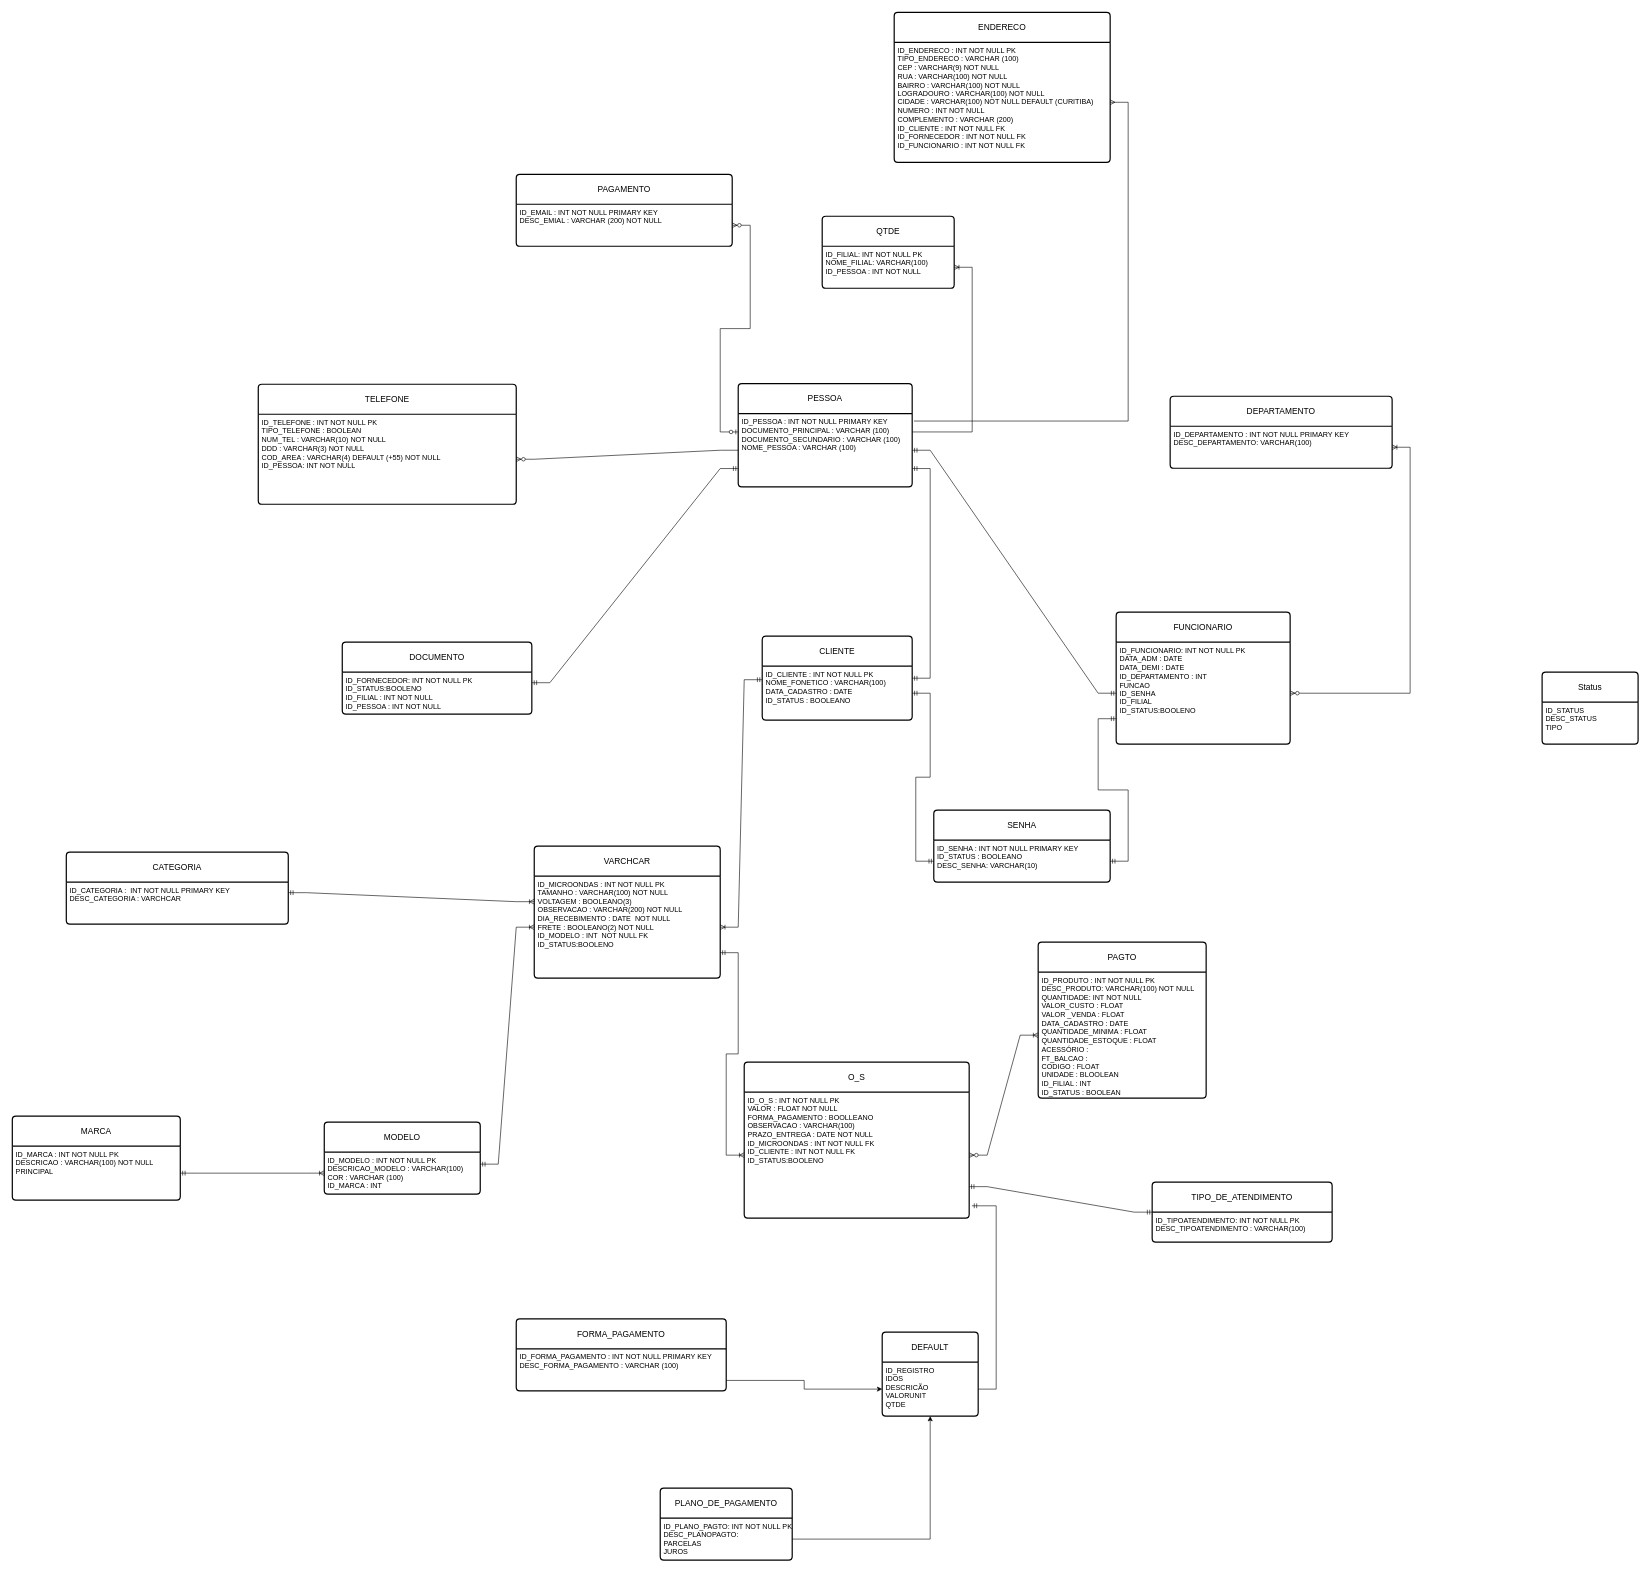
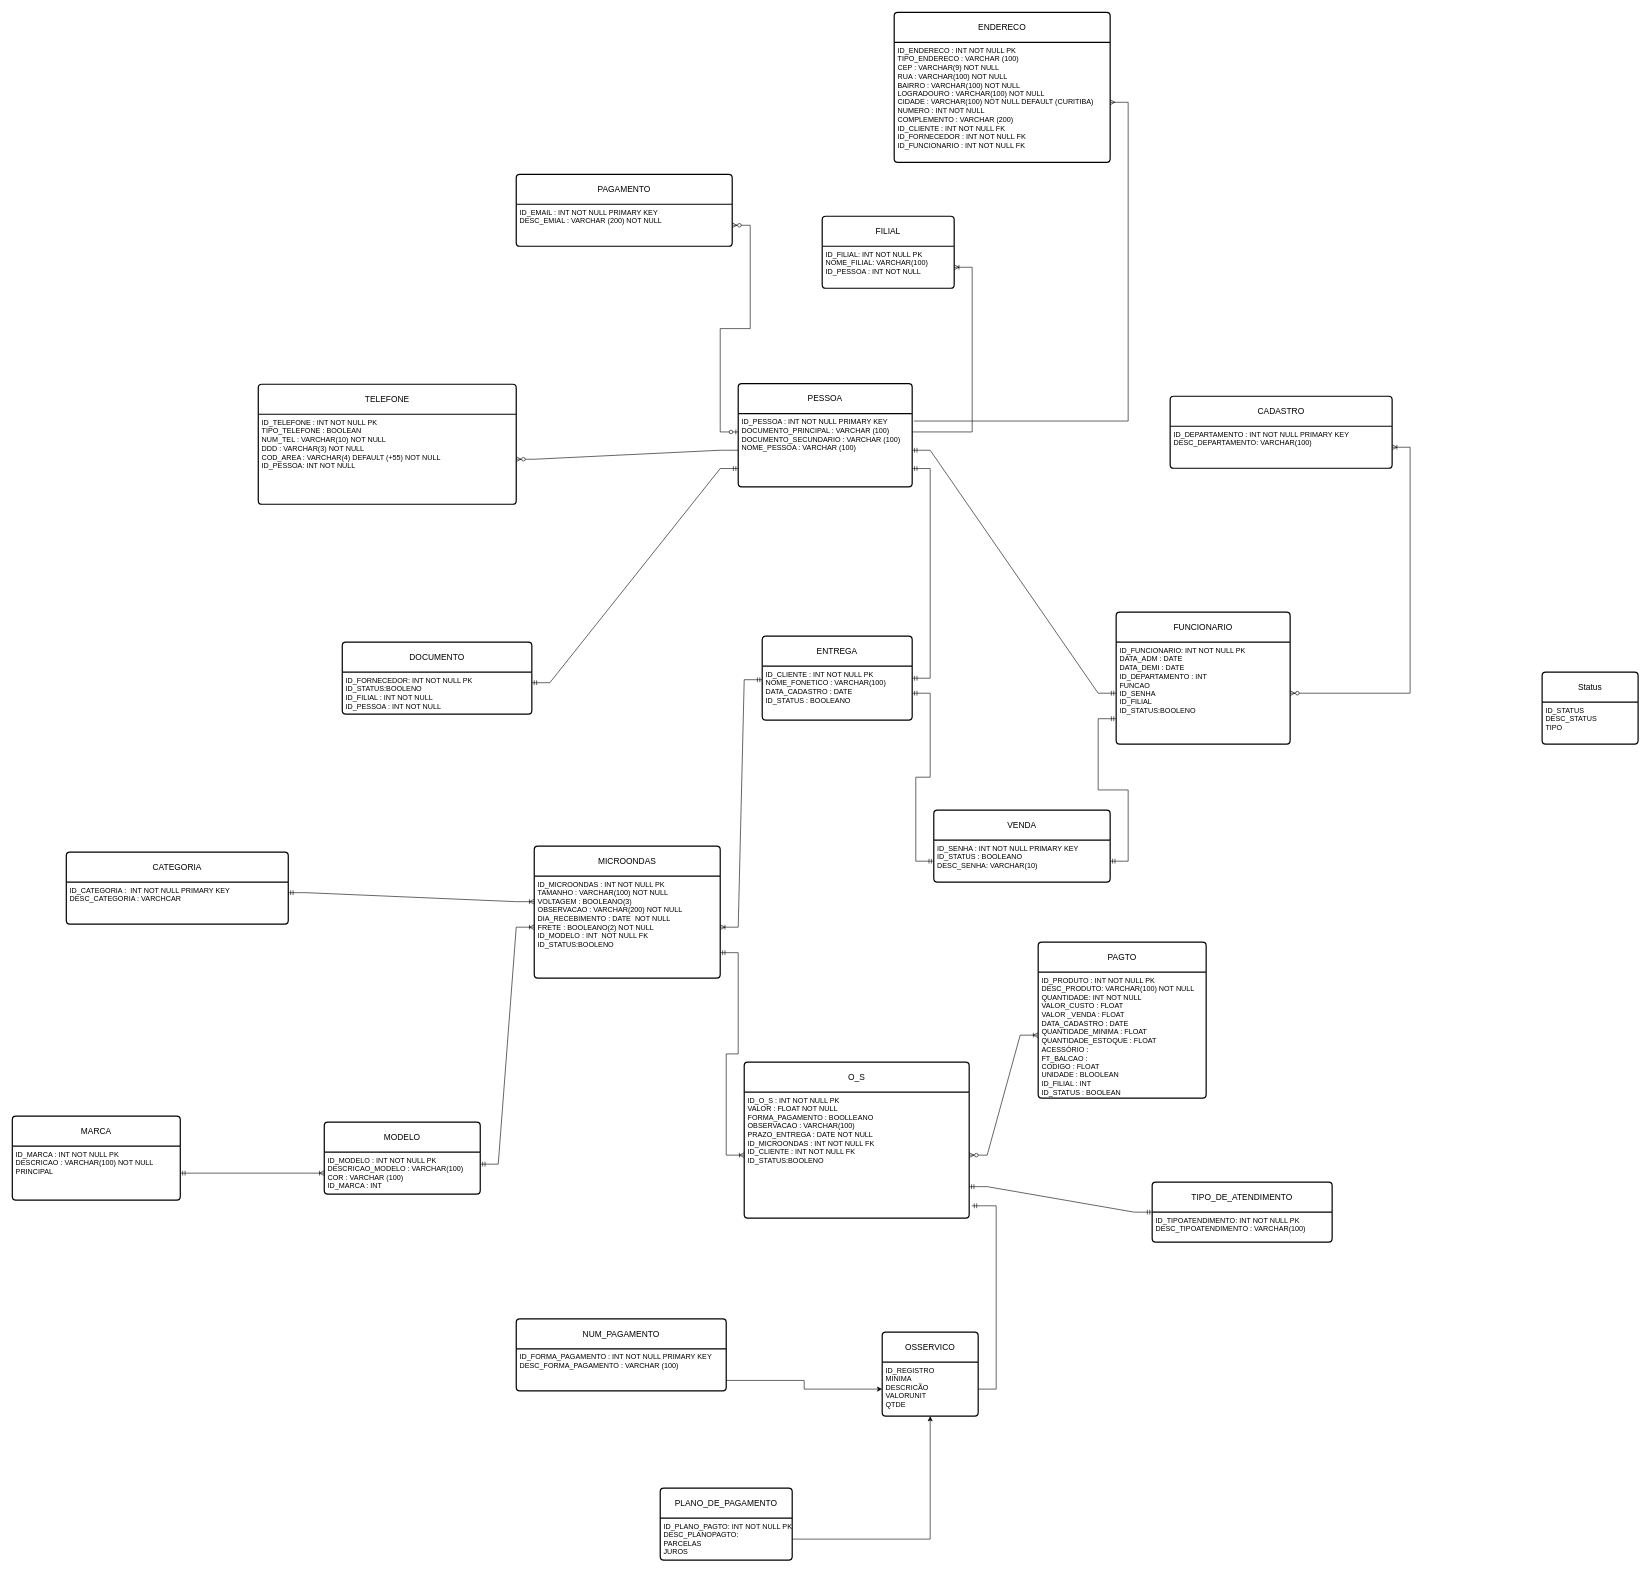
- <mxCell id="22" value="QTDE" style="swimlane;childLayout=stackLayout;horizontal=1;startSize=50;horizontalStack=0;rounded=1;fontSize=14;fontStyle=0;strokeWidth=2;resizeParent=0;resizeLast=1;shadow=0;dashed=0;align=center;arcSize=4;whiteSpace=wrap;html=1;" vertex="1" parent="1"><mxGeometry x="1370" y="360" width="220" height="120" as="geometry" /></mxCell>
+ <mxCell id="22" value="FILIAL" style="swimlane;childLayout=stackLayout;horizontal=1;startSize=50;horizontalStack=0;rounded=1;fontSize=14;fontStyle=0;strokeWidth=2;resizeParent=0;resizeLast=1;shadow=0;dashed=0;align=center;arcSize=4;whiteSpace=wrap;html=1;" vertex="1" parent="1"><mxGeometry x="1370" y="360" width="220" height="120" as="geometry" /></mxCell>
- <mxCell id="40" value="DEPARTAMENTO" style="swimlane;childLayout=stackLayout;horizontal=1;startSize=50;horizontalStack=0;rounded=1;fontSize=14;fontStyle=0;strokeWidth=2;resizeParent=0;resizeLast=1;shadow=0;dashed=0;align=center;arcSize=4;whiteSpace=wrap;html=1;" vertex="1" parent="1"><mxGeometry x="1950" y="660" width="370" height="120" as="geometry" /></mxCell>
+ <mxCell id="40" value="CADASTRO" style="swimlane;childLayout=stackLayout;horizontal=1;startSize=50;horizontalStack=0;rounded=1;fontSize=14;fontStyle=0;strokeWidth=2;resizeParent=0;resizeLast=1;shadow=0;dashed=0;align=center;arcSize=4;whiteSpace=wrap;html=1;" vertex="1" parent="1"><mxGeometry x="1950" y="660" width="370" height="120" as="geometry" /></mxCell>
- <mxCell id="2" value="CLIENTE" style="swimlane;childLayout=stackLayout;horizontal=1;startSize=50;horizontalStack=0;rounded=1;fontSize=14;fontStyle=0;strokeWidth=2;resizeParent=0;resizeLast=1;shadow=0;dashed=0;align=center;arcSize=4;whiteSpace=wrap;html=1;" vertex="1" parent="1"><mxGeometry x="1270" y="1060" width="250" height="140" as="geometry" /></mxCell>
+ <mxCell id="2" value="ENTREGA" style="swimlane;childLayout=stackLayout;horizontal=1;startSize=50;horizontalStack=0;rounded=1;fontSize=14;fontStyle=0;strokeWidth=2;resizeParent=0;resizeLast=1;shadow=0;dashed=0;align=center;arcSize=4;whiteSpace=wrap;html=1;" vertex="1" parent="1"><mxGeometry x="1270" y="1060" width="250" height="140" as="geometry" /></mxCell>
- <mxCell id="42" value="SENHA" style="swimlane;childLayout=stackLayout;horizontal=1;startSize=50;horizontalStack=0;rounded=1;fontSize=14;fontStyle=0;strokeWidth=2;resizeParent=0;resizeLast=1;shadow=0;dashed=0;align=center;arcSize=4;whiteSpace=wrap;html=1;" vertex="1" parent="1"><mxGeometry x="1556" y="1350" width="294" height="120" as="geometry" /></mxCell>
+ <mxCell id="42" value="VENDA" style="swimlane;childLayout=stackLayout;horizontal=1;startSize=50;horizontalStack=0;rounded=1;fontSize=14;fontStyle=0;strokeWidth=2;resizeParent=0;resizeLast=1;shadow=0;dashed=0;align=center;arcSize=4;whiteSpace=wrap;html=1;" vertex="1" parent="1"><mxGeometry x="1556" y="1350" width="294" height="120" as="geometry" /></mxCell>
- <mxCell id="8" value="VARCHCAR" style="swimlane;childLayout=stackLayout;horizontal=1;startSize=50;horizontalStack=0;rounded=1;fontSize=14;fontStyle=0;strokeWidth=2;resizeParent=0;resizeLast=1;shadow=0;dashed=0;align=center;arcSize=4;whiteSpace=wrap;html=1;" vertex="1" parent="1"><mxGeometry x="890" y="1410" width="310" height="220" as="geometry" /></mxCell>
+ <mxCell id="8" value="MICROONDAS" style="swimlane;childLayout=stackLayout;horizontal=1;startSize=50;horizontalStack=0;rounded=1;fontSize=14;fontStyle=0;strokeWidth=2;resizeParent=0;resizeLast=1;shadow=0;dashed=0;align=center;arcSize=4;whiteSpace=wrap;html=1;" vertex="1" parent="1"><mxGeometry x="890" y="1410" width="310" height="220" as="geometry" /></mxCell>
- <mxCell id="26" value="FORMA_PAGAMENTO" style="swimlane;childLayout=stackLayout;horizontal=1;startSize=50;horizontalStack=0;rounded=1;fontSize=14;fontStyle=0;strokeWidth=2;resizeParent=0;resizeLast=1;shadow=0;dashed=0;align=center;arcSize=4;whiteSpace=wrap;html=1;" vertex="1" parent="1"><mxGeometry x="860" y="2198" width="350" height="120" as="geometry" /></mxCell>
+ <mxCell id="26" value="NUM_PAGAMENTO" style="swimlane;childLayout=stackLayout;horizontal=1;startSize=50;horizontalStack=0;rounded=1;fontSize=14;fontStyle=0;strokeWidth=2;resizeParent=0;resizeLast=1;shadow=0;dashed=0;align=center;arcSize=4;whiteSpace=wrap;html=1;" vertex="1" parent="1"><mxGeometry x="860" y="2198" width="350" height="120" as="geometry" /></mxCell>
- <mxCell id="28" value="DEFAULT" style="swimlane;childLayout=stackLayout;horizontal=1;startSize=50;horizontalStack=0;rounded=1;fontSize=14;fontStyle=0;strokeWidth=2;resizeParent=0;resizeLast=1;shadow=0;dashed=0;align=center;arcSize=4;whiteSpace=wrap;html=1;" vertex="1" parent="1"><mxGeometry x="1470" y="2220" width="160" height="140" as="geometry" /></mxCell>
+ <mxCell id="28" value="OSSERVICO" style="swimlane;childLayout=stackLayout;horizontal=1;startSize=50;horizontalStack=0;rounded=1;fontSize=14;fontStyle=0;strokeWidth=2;resizeParent=0;resizeLast=1;shadow=0;dashed=0;align=center;arcSize=4;whiteSpace=wrap;html=1;" vertex="1" parent="1"><mxGeometry x="1470" y="2220" width="160" height="140" as="geometry" /></mxCell>
- <mxCell id="29" value="ID_REGISTRO&lt;div&gt;IDOS&lt;/div&gt;&lt;div&gt;DESCRICÃO&lt;/div&gt;&lt;div&gt;VALORUNIT&lt;/div&gt;&lt;div&gt;QTDE&lt;/div&gt;" style="align=left;strokeColor=none;fillColor=none;spacingLeft=4;fontSize=12;verticalAlign=top;resizable=0;rotatable=0;part=1;html=1;" vertex="1" parent="28"><mxGeometry y="50" width="160" height="90" as="geometry" /></mxCell>
+ <mxCell id="29" value="ID_REGISTRO&lt;div&gt;MINIMA&lt;/div&gt;&lt;div&gt;DESCRICÃO&lt;/div&gt;&lt;div&gt;VALORUNIT&lt;/div&gt;&lt;div&gt;QTDE&lt;/div&gt;" style="align=left;strokeColor=none;fillColor=none;spacingLeft=4;fontSize=12;verticalAlign=top;resizable=0;rotatable=0;part=1;html=1;" vertex="1" parent="28"><mxGeometry y="50" width="160" height="90" as="geometry" /></mxCell>
